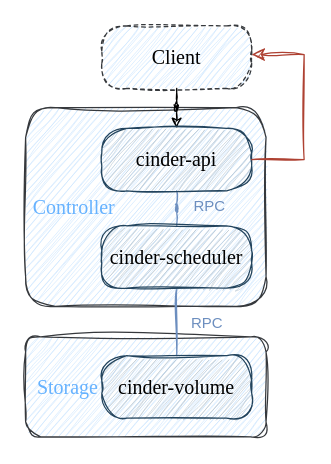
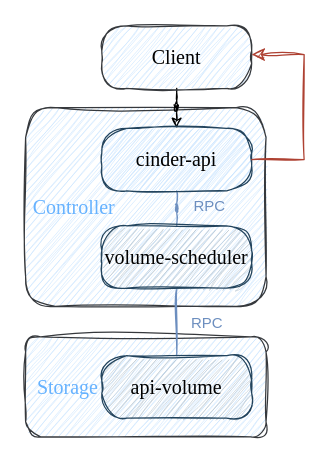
- <mxCell id="5" value="&lt;font face=&quot;Times New Roman&quot;&gt;Client&lt;/font&gt;" style="rounded=1;whiteSpace=wrap;html=1;fontSize=16;arcSize=40;absoluteArcSize=0;sketch=1;curveFitting=1;jiggle=2;fillColor=#cce5ff;strokeColor=#36393d;dashed=1;" parent="1" vertex="1"><mxGeometry x="81" y="20" width="120" height="50" as="geometry" /></mxCell>
+ <mxCell id="5" value="&lt;font face=&quot;Times New Roman&quot;&gt;Client&lt;/font&gt;" style="rounded=1;whiteSpace=wrap;html=1;fontSize=16;arcSize=40;absoluteArcSize=0;sketch=1;curveFitting=1;jiggle=2;fillColor=#cce5ff;strokeColor=#36393d;" parent="1" vertex="1"><mxGeometry x="81" y="20" width="120" height="50" as="geometry" /></mxCell>
- <mxCell id="7" value="&lt;font face=&quot;Times New Roman&quot;&gt;cinder-api&lt;/font&gt;" style="rounded=1;whiteSpace=wrap;html=1;fillColor=#bac8d3;strokeColor=#23445d;fontSize=16;arcSize=40;sketch=1;curveFitting=1;jiggle=2;" parent="1" vertex="1"><mxGeometry x="81" y="102" width="120" height="50" as="geometry" /></mxCell>
+ <mxCell id="7" value="&lt;font face=&quot;Times New Roman&quot;&gt;cinder-api&lt;/font&gt;" style="rounded=1;whiteSpace=wrap;html=1;fillColor=#cce5ff;strokeColor=#23445d;fontSize=16;arcSize=40;sketch=1;curveFitting=1;jiggle=2;" parent="1" vertex="1"><mxGeometry x="81" y="102" width="120" height="50" as="geometry" /></mxCell>
- <mxCell id="9" value="&lt;font face=&quot;Times New Roman&quot;&gt;cinder-scheduler&lt;/font&gt;" style="rounded=1;whiteSpace=wrap;html=1;fillColor=#bac8d3;strokeColor=#23445d;fontSize=16;arcSize=40;sketch=1;curveFitting=1;jiggle=2;" parent="1" vertex="1"><mxGeometry x="81" y="180" width="120" height="50" as="geometry" /></mxCell>
+ <mxCell id="9" value="&lt;font face=&quot;Times New Roman&quot;&gt;volume-scheduler&lt;/font&gt;" style="rounded=1;whiteSpace=wrap;html=1;fillColor=#bac8d3;strokeColor=#23445d;fontSize=16;arcSize=40;sketch=1;curveFitting=1;jiggle=2;" parent="1" vertex="1"><mxGeometry x="81" y="180" width="120" height="50" as="geometry" /></mxCell>
- <mxCell id="11" value="&lt;font face=&quot;Times New Roman&quot;&gt;cinder-volume&lt;/font&gt;" style="rounded=1;whiteSpace=wrap;html=1;fillColor=#bac8d3;strokeColor=#23445d;fontSize=16;arcSize=40;sketch=1;curveFitting=1;jiggle=2;" parent="1" vertex="1"><mxGeometry x="81" y="284" width="120" height="50" as="geometry" /></mxCell>
+ <mxCell id="11" value="&lt;font face=&quot;Times New Roman&quot;&gt;api-volume&lt;/font&gt;" style="rounded=1;whiteSpace=wrap;html=1;fillColor=#bac8d3;strokeColor=#23445d;fontSize=16;arcSize=40;sketch=1;curveFitting=1;jiggle=2;" parent="1" vertex="1"><mxGeometry x="81" y="284" width="120" height="50" as="geometry" /></mxCell>
